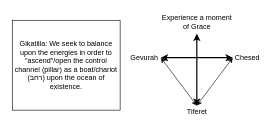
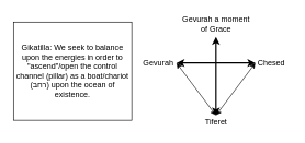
- <mxCell id="9" value="Experience a moment&lt;br&gt;of Grace" style="text;html=1;align=center;verticalAlign=middle;resizable=0;points=[];autosize=1;strokeColor=none;fillColor=none;" vertex="1" parent="1"><mxGeometry x="263" y="20.5" width="130" height="30" as="geometry" /></mxCell>
+ <mxCell id="9" value="Gevurah a moment&lt;br&gt;of Grace" style="text;html=1;align=center;verticalAlign=middle;resizable=0;points=[];autosize=1;strokeColor=none;fillColor=none;" vertex="1" parent="1"><mxGeometry x="263" y="20.5" width="130" height="30" as="geometry" /></mxCell>
